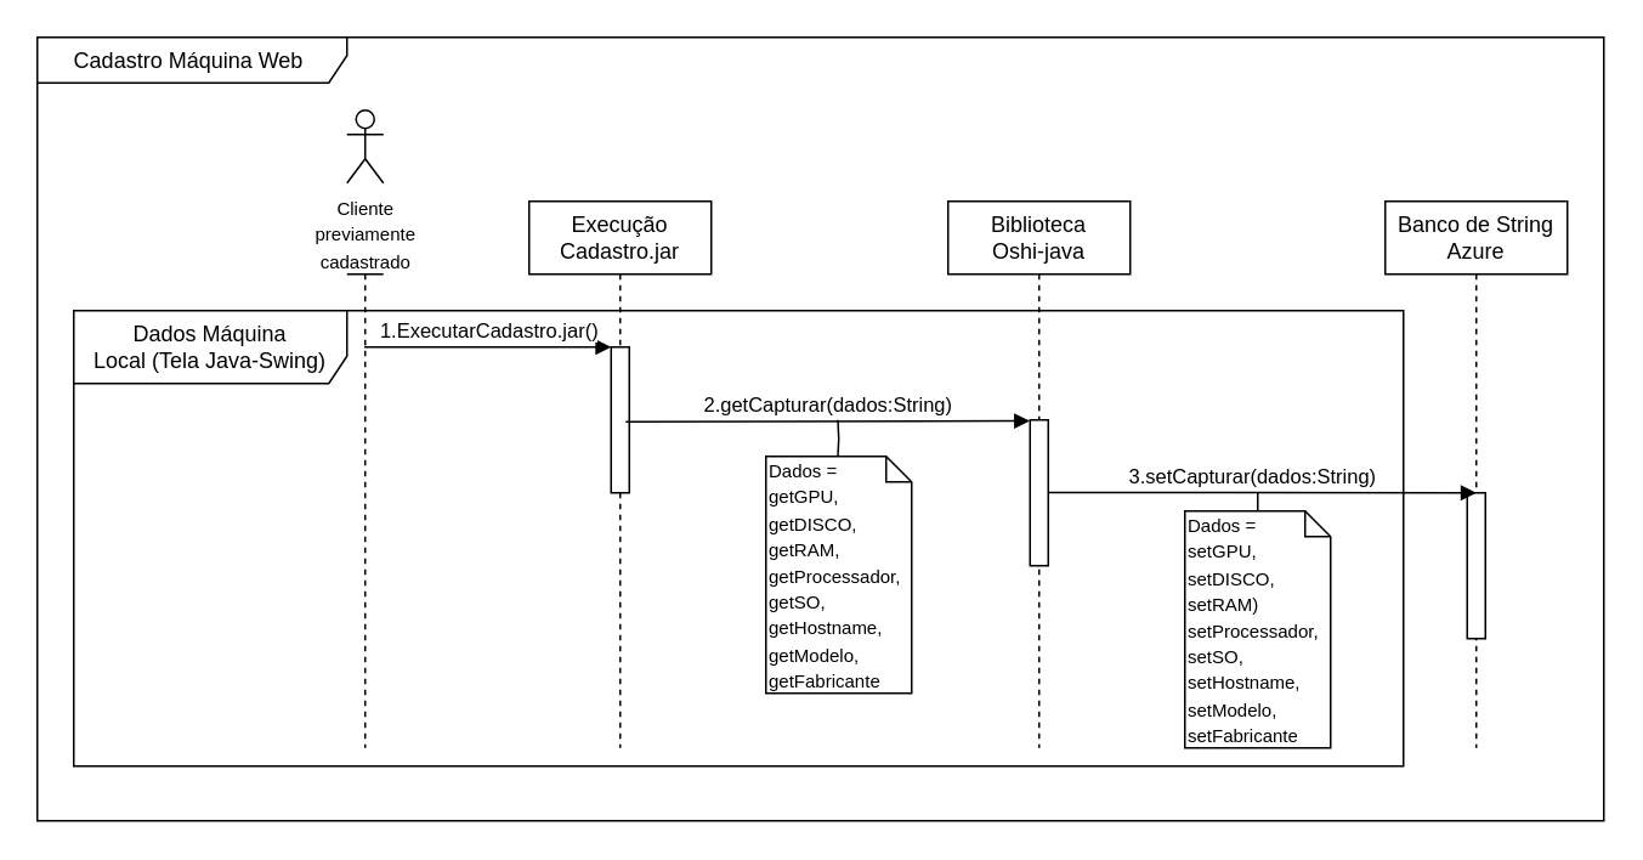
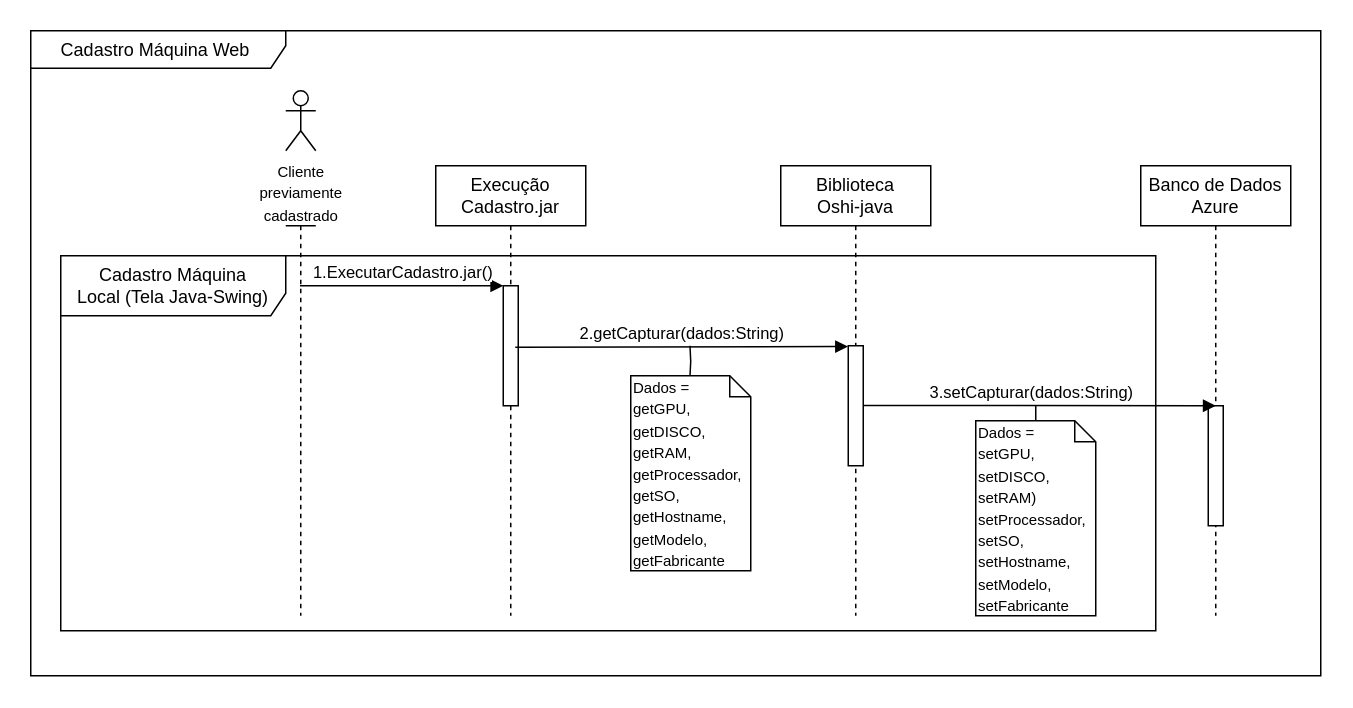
- <mxCell id="12" value="Banco de String Azure" style="shape=umlLifeline;perimeter=lifelinePerimeter;whiteSpace=wrap;html=1;container=1;collapsible=0;recursiveResize=0;outlineConnect=0;" vertex="1" parent="1"><mxGeometry x="760" y="110" width="100" height="300" as="geometry" /></mxCell>
+ <mxCell id="12" value="Banco de Dados Azure" style="shape=umlLifeline;perimeter=lifelinePerimeter;whiteSpace=wrap;html=1;container=1;collapsible=0;recursiveResize=0;outlineConnect=0;" vertex="1" parent="1"><mxGeometry x="760" y="110" width="100" height="300" as="geometry" /></mxCell>
- <mxCell id="18" value="Dados Máquina&lt;br&gt;Local&amp;nbsp;(Tela Java-Swing)" style="shape=umlFrame;whiteSpace=wrap;html=1;width=150;height=40;" vertex="1" parent="1"><mxGeometry x="40" y="170" width="730" height="250" as="geometry" /></mxCell>
+ <mxCell id="18" value="Cadastro Máquina&lt;br&gt;Local&amp;nbsp;(Tela Java-Swing)" style="shape=umlFrame;whiteSpace=wrap;html=1;width=150;height=40;" vertex="1" parent="1"><mxGeometry x="40" y="170" width="730" height="250" as="geometry" /></mxCell>
